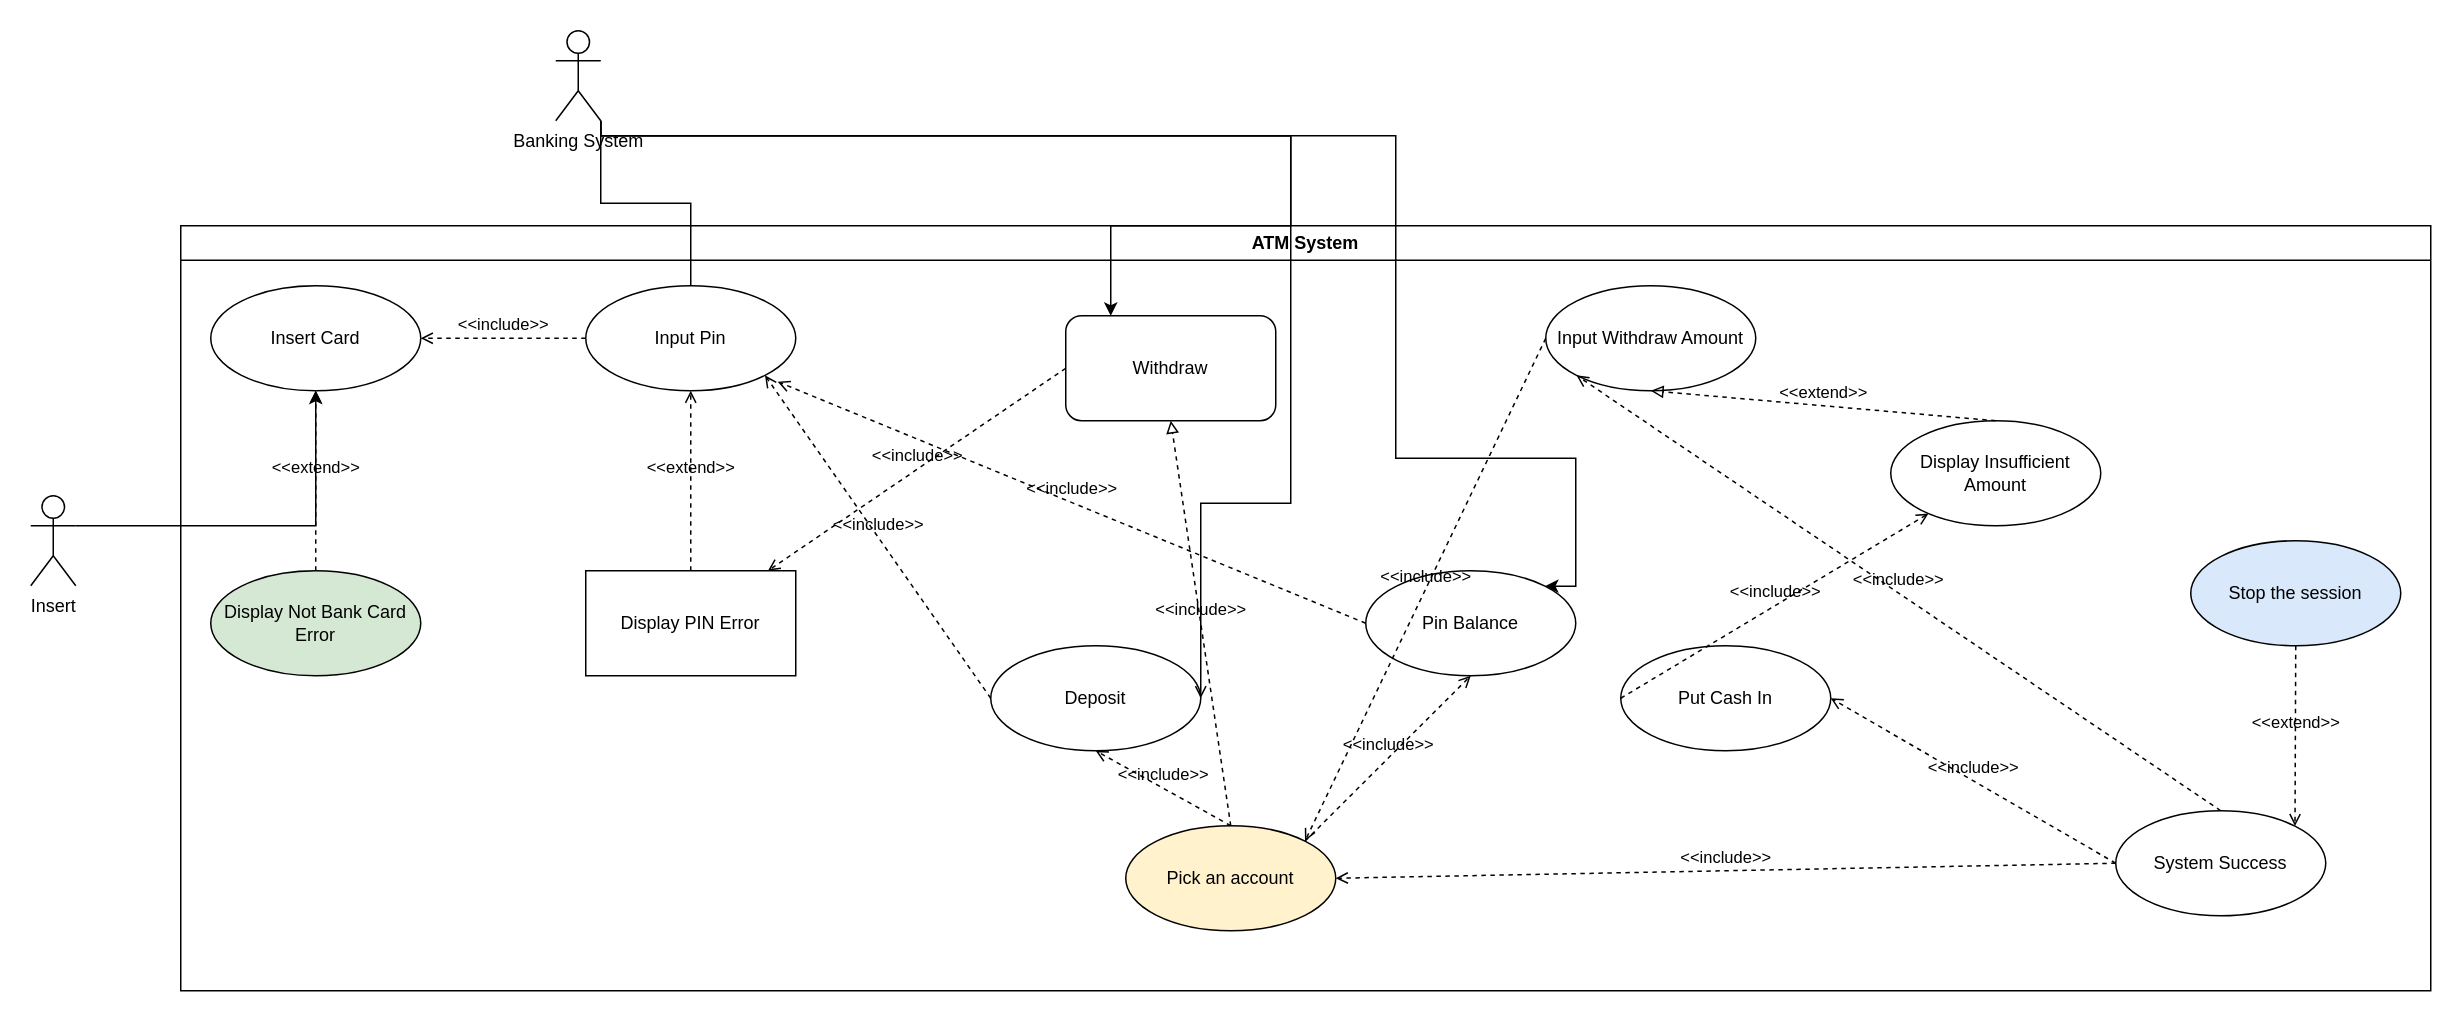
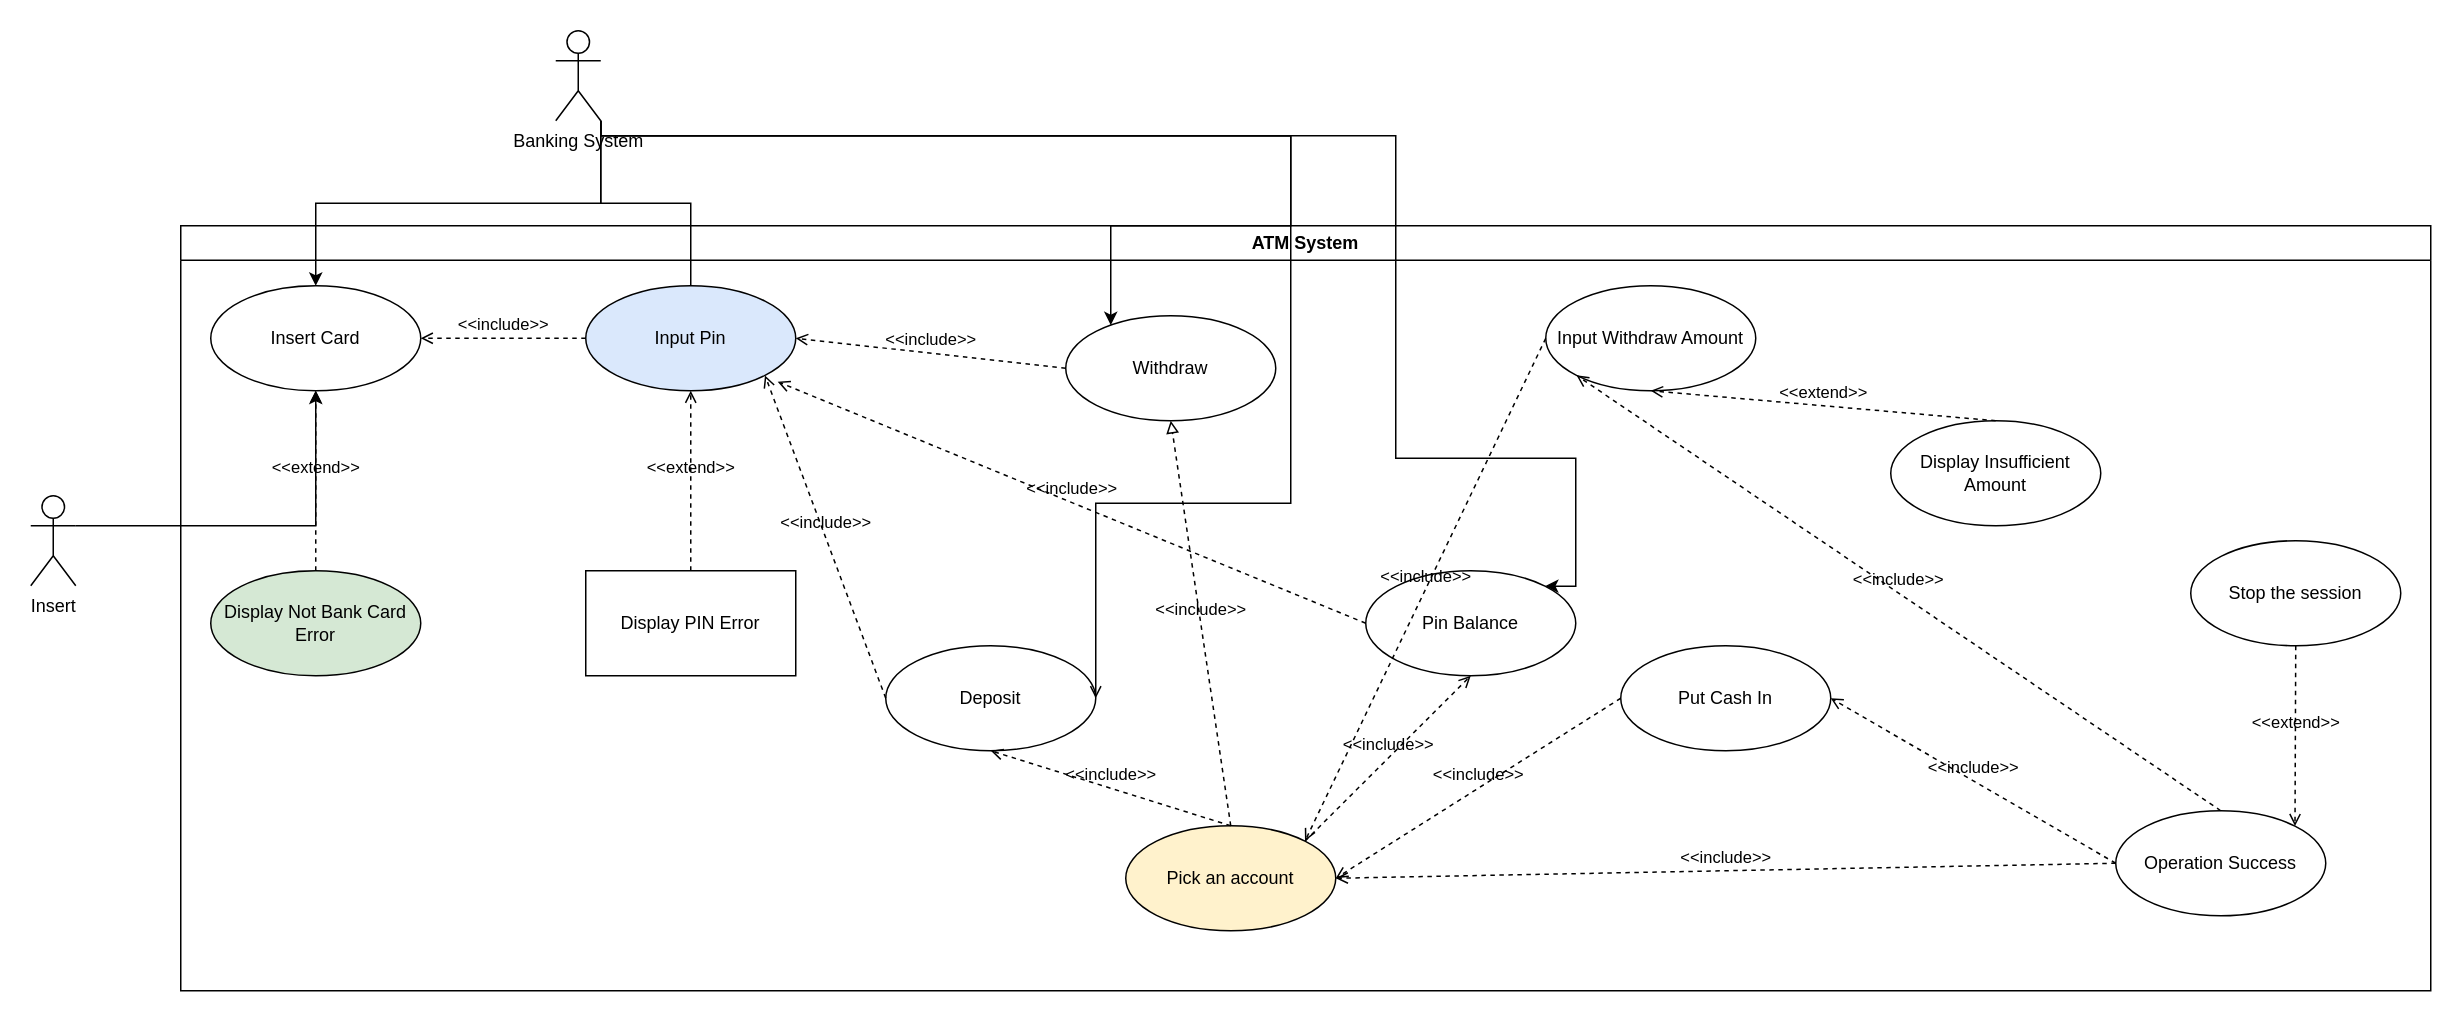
+ <mxCell id="34" style="edgeStyle=orthogonalEdgeStyle;rounded=0;orthogonalLoop=1;jettySize=auto;html=1;exitX=1;exitY=1;exitDx=0;exitDy=0;exitPerimeter=0;entryX=0.5;entryY=0;entryDx=0;entryDy=0;" edge="1" parent="1" source="39" target="3"><mxGeometry relative="1" as="geometry"><mxPoint x="560" y="270" as="targetPoint" /></mxGeometry></mxCell>
- <mxCell id="9" value="Input Pin" style="ellipse;whiteSpace=wrap;html=1;" parent="2" vertex="1"><mxGeometry x="270" y="40" width="140" height="70" as="geometry" /></mxCell>
+ <mxCell id="9" value="Input Pin" style="ellipse;whiteSpace=wrap;html=1;fillColor=#dae8fc;" parent="2" vertex="1"><mxGeometry x="270" y="40" width="140" height="70" as="geometry" /></mxCell>
- <mxCell id="10" value="Withdraw" style="whiteSpace=wrap;html=1;rounded=1;" vertex="1" parent="2"><mxGeometry x="590" y="60" width="140" height="70" as="geometry" /></mxCell>
+ <mxCell id="10" value="Withdraw" style="ellipse;whiteSpace=wrap;html=1;" vertex="1" parent="2"><mxGeometry x="590" y="60" width="140" height="70" as="geometry" /></mxCell>
- <mxCell id="19" value="&amp;lt;&amp;lt;extend&amp;gt;&amp;gt;" style="html=1;verticalAlign=bottom;labelBackgroundColor=none;endArrow=block;endFill=0;dashed=1;rounded=0;exitX=0.5;exitY=0;exitDx=0;exitDy=0;entryX=0.5;entryY=1;entryDx=0;entryDy=0;" edge="1" parent="2" source="18" target="16"><mxGeometry width="160" relative="1" as="geometry"><mxPoint x="1250" y="220" as="sourcePoint" /><mxPoint x="1010" y="100" as="targetPoint" /></mxGeometry></mxCell>
+ <mxCell id="19" value="&amp;lt;&amp;lt;extend&amp;gt;&amp;gt;" style="html=1;verticalAlign=bottom;labelBackgroundColor=none;endArrow=open;endFill=0;dashed=1;rounded=0;exitX=0.5;exitY=0;exitDx=0;exitDy=0;entryX=0.5;entryY=1;entryDx=0;entryDy=0;" edge="1" parent="2" source="18" target="16"><mxGeometry width="160" relative="1" as="geometry"><mxPoint x="1250" y="220" as="sourcePoint" /><mxPoint x="1010" y="100" as="targetPoint" /></mxGeometry></mxCell>
- <mxCell id="13" value="&amp;lt;&amp;lt;include&amp;gt;&amp;gt;" style="html=1;verticalAlign=bottom;labelBackgroundColor=none;endArrow=open;endFill=0;dashed=1;rounded=0;exitX=0;exitY=0.5;exitDx=0;exitDy=0;" edge="1" parent="2" source="10" target="7"><mxGeometry width="160" relative="1" as="geometry"><mxPoint x="750" y="74.5" as="sourcePoint" /><mxPoint x="650" y="74.5" as="targetPoint" /></mxGeometry></mxCell>
+ <mxCell id="13" value="&amp;lt;&amp;lt;include&amp;gt;&amp;gt;" style="html=1;verticalAlign=bottom;labelBackgroundColor=none;endArrow=open;endFill=0;dashed=1;rounded=0;exitX=0;exitY=0.5;exitDx=0;exitDy=0;entryX=1;entryY=0.5;entryDx=0;entryDy=0;" edge="1" parent="2" source="10" target="9"><mxGeometry width="160" relative="1" as="geometry"><mxPoint x="750" y="74.5" as="sourcePoint" /><mxPoint x="650" y="74.5" as="targetPoint" /></mxGeometry></mxCell>
- <mxCell id="25" value="Stop the session" style="ellipse;whiteSpace=wrap;html=1;fillColor=#dae8fc;" vertex="1" parent="2"><mxGeometry x="1340" y="210" width="140" height="70" as="geometry" /></mxCell>
+ <mxCell id="25" value="Stop the session" style="ellipse;whiteSpace=wrap;html=1;" vertex="1" parent="2"><mxGeometry x="1340" y="210" width="140" height="70" as="geometry" /></mxCell>
- <mxCell id="30" value="&amp;lt;&amp;lt;include&amp;gt;&amp;gt;" style="html=1;verticalAlign=bottom;labelBackgroundColor=none;endArrow=open;endFill=0;dashed=1;rounded=0;exitX=0;exitY=0.5;exitDx=0;exitDy=0;" edge="1" parent="2" source="29" target="18"><mxGeometry width="160" relative="1" as="geometry"><mxPoint x="710" y="410" as="sourcePoint" /><mxPoint x="550" y="360" as="targetPoint" /></mxGeometry></mxCell>
+ <mxCell id="30" value="&amp;lt;&amp;lt;include&amp;gt;&amp;gt;" style="html=1;verticalAlign=bottom;labelBackgroundColor=none;endArrow=open;endFill=0;dashed=1;rounded=0;exitX=0;exitY=0.5;exitDx=0;exitDy=0;entryX=1;entryY=0.5;entryDx=0;entryDy=0;" edge="1" parent="2" source="29" target="20"><mxGeometry width="160" relative="1" as="geometry"><mxPoint x="710" y="410" as="sourcePoint" /><mxPoint x="550" y="360" as="targetPoint" /></mxGeometry></mxCell>
- <mxCell id="11" value="Deposit" style="ellipse;whiteSpace=wrap;html=1;" vertex="1" parent="2"><mxGeometry x="540" y="280" width="140" height="70" as="geometry" /></mxCell>
+ <mxCell id="11" value="Deposit" style="ellipse;whiteSpace=wrap;html=1;" vertex="1" parent="2"><mxGeometry x="470" y="280" width="140" height="70" as="geometry" /></mxCell>
- <mxCell id="24" value="System Success" style="ellipse;whiteSpace=wrap;html=1;" vertex="1" parent="2"><mxGeometry x="1290" y="390" width="140" height="70" as="geometry" /></mxCell>
+ <mxCell id="24" value="Operation Success" style="ellipse;whiteSpace=wrap;html=1;" vertex="1" parent="2"><mxGeometry x="1290" y="390" width="140" height="70" as="geometry" /></mxCell>
